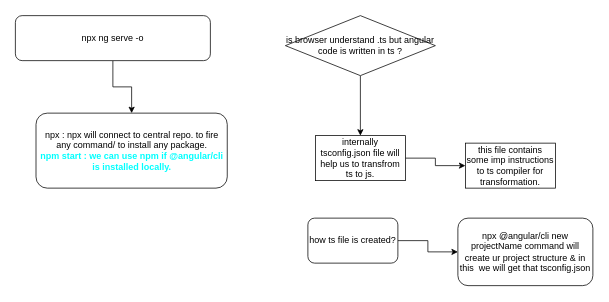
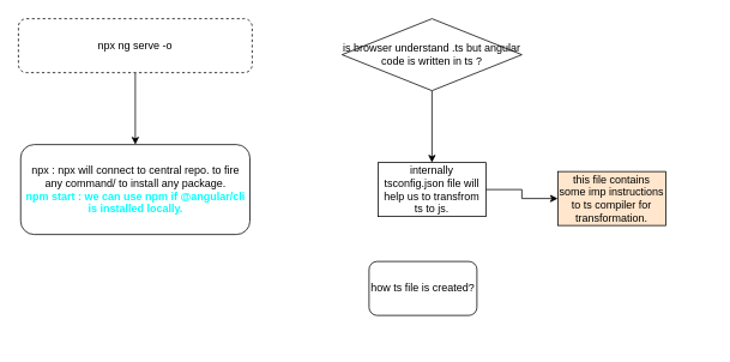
- <mxCell id="3" value="npx ng serve -o" style="rounded=1;whiteSpace=wrap;html=1;" parent="1" vertex="1"><mxGeometry x="20" y="20" width="260" height="60" as="geometry" /></mxCell>
+ <mxCell id="3" value="npx ng serve -o" style="rounded=1;whiteSpace=wrap;html=1;dashed=1;" parent="1" vertex="1"><mxGeometry x="20" y="20" width="260" height="60" as="geometry" /></mxCell>
- <mxCell id="4" value="npx : npx will connect to central repo. to fire any command/ to install any package.&lt;br&gt;&lt;b&gt;&lt;font color=&quot;#00ffff&quot;&gt;npm start : we can use npm if @angular/cli is installed locally.&lt;/font&gt;&lt;/b&gt;" style="whiteSpace=wrap;html=1;rounded=1;" parent="1" vertex="1"><mxGeometry x="47.5" y="150" width="255" height="100" as="geometry" /></mxCell>
+ <mxCell id="4" value="npx : npx will connect to central repo. to fire any command/ to install any package.&lt;br&gt;&lt;b&gt;&lt;font color=&quot;#00ffff&quot;&gt;npm start : we can use npm if @angular/cli is installed locally.&lt;/font&gt;&lt;/b&gt;" style="whiteSpace=wrap;html=1;rounded=1;" parent="1" vertex="1"><mxGeometry x="22.5" y="160" width="255" height="100" as="geometry" /></mxCell>
- <mxCell id="9" value="this file contains some imp instructions to ts compiler for transformation." style="whiteSpace=wrap;html=1;" parent="1" vertex="1"><mxGeometry x="620" y="190" width="120" height="60" as="geometry" /></mxCell>
+ <mxCell id="9" value="this file contains some imp instructions to ts compiler for transformation." style="whiteSpace=wrap;html=1;fillColor=#ffe6cc;" parent="1" vertex="1"><mxGeometry x="620" y="190" width="120" height="60" as="geometry" /></mxCell>
- <mxCell id="10" value="" style="edgeStyle=orthogonalEdgeStyle;rounded=0;orthogonalLoop=1;jettySize=auto;html=1;" parent="1" source="11" target="12" edge="1"><mxGeometry relative="1" as="geometry" /></mxCell>
- <mxCell id="12" value="npx @angular/cli new projectName command will create ur project structure &amp;amp; in this&amp;nbsp; we will get that tsconfig.json" style="whiteSpace=wrap;html=1;rounded=1;" parent="1" vertex="1"><mxGeometry x="610" y="290" width="180" height="90" as="geometry" /></mxCell>
